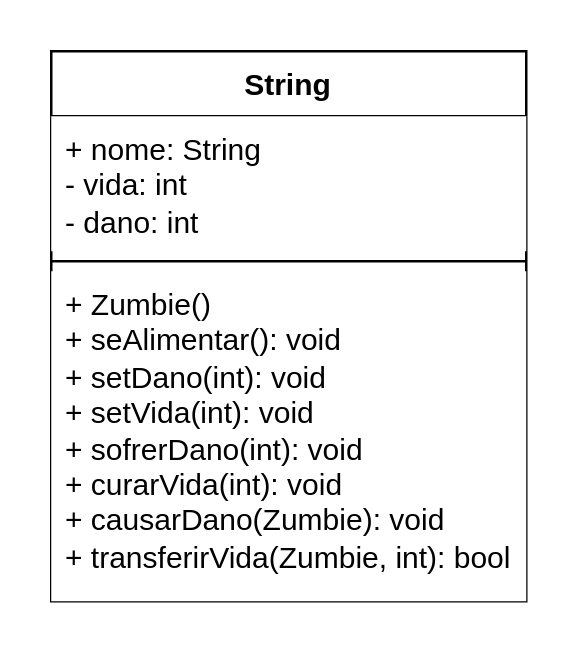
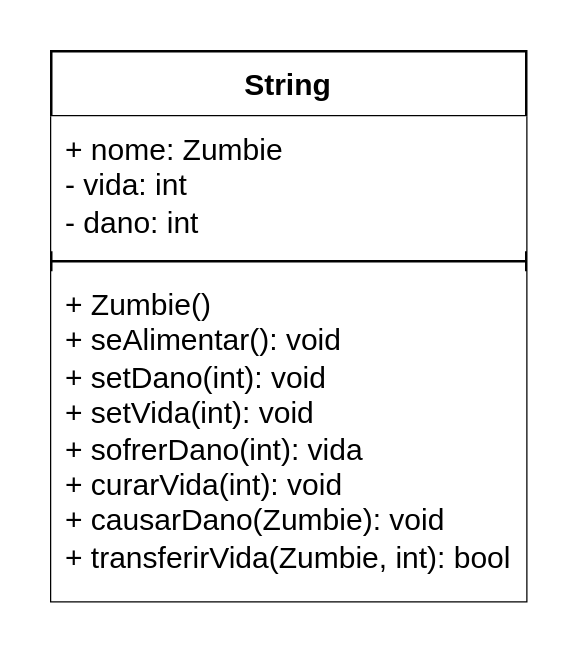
- <mxCell id="3" value="+ nome: String&lt;div&gt;- vida: int&lt;/div&gt;&lt;div&gt;- dano: int&amp;nbsp;&lt;/div&gt;" style="text;strokeColor=none;fillColor=default;align=left;verticalAlign=top;spacingLeft=4;spacingRight=4;overflow=hidden;rotatable=0;points=[[0,0.5],[1,0.5]];portConstraint=eastwest;whiteSpace=wrap;html=1;" vertex="1" parent="2"><mxGeometry y="26" width="190" height="54" as="geometry" /></mxCell>
+ <mxCell id="3" value="+ nome: Zumbie&lt;div&gt;- vida: int&lt;/div&gt;&lt;div&gt;- dano: int&amp;nbsp;&lt;/div&gt;" style="text;strokeColor=none;fillColor=default;align=left;verticalAlign=top;spacingLeft=4;spacingRight=4;overflow=hidden;rotatable=0;points=[[0,0.5],[1,0.5]];portConstraint=eastwest;whiteSpace=wrap;html=1;" vertex="1" parent="2"><mxGeometry y="26" width="190" height="54" as="geometry" /></mxCell>
- <mxCell id="5" value="+ Zumbie()&lt;br&gt;+ seAlimentar(): void&lt;div&gt;+ setDano(int): void&lt;/div&gt;&lt;div&gt;+ setVida(int): void&lt;/div&gt;&lt;div&gt;+ sofrerDano(int): void&lt;/div&gt;&lt;div&gt;+ curarVida(int): void&lt;/div&gt;&lt;div&gt;+ causarDano(Zumbie): void&lt;/div&gt;&lt;div&gt;+ transferirVida(Zumbie, int): bool&lt;/div&gt;" style="text;strokeColor=none;fillColor=default;align=left;verticalAlign=top;spacingLeft=4;spacingRight=4;overflow=hidden;rotatable=0;points=[[0,0.5],[1,0.5]];portConstraint=eastwest;whiteSpace=wrap;html=1;" vertex="1" parent="2"><mxGeometry y="88" width="190" height="132" as="geometry" /></mxCell>
+ <mxCell id="5" value="+ Zumbie()&lt;br&gt;+ seAlimentar(): void&lt;div&gt;+ setDano(int): void&lt;/div&gt;&lt;div&gt;+ setVida(int): void&lt;/div&gt;&lt;div&gt;+ sofrerDano(int): vida&lt;/div&gt;&lt;div&gt;+ curarVida(int): void&lt;/div&gt;&lt;div&gt;+ causarDano(Zumbie): void&lt;/div&gt;&lt;div&gt;+ transferirVida(Zumbie, int): bool&lt;/div&gt;" style="text;strokeColor=none;fillColor=default;align=left;verticalAlign=top;spacingLeft=4;spacingRight=4;overflow=hidden;rotatable=0;points=[[0,0.5],[1,0.5]];portConstraint=eastwest;whiteSpace=wrap;html=1;" vertex="1" parent="2"><mxGeometry y="88" width="190" height="132" as="geometry" /></mxCell>
